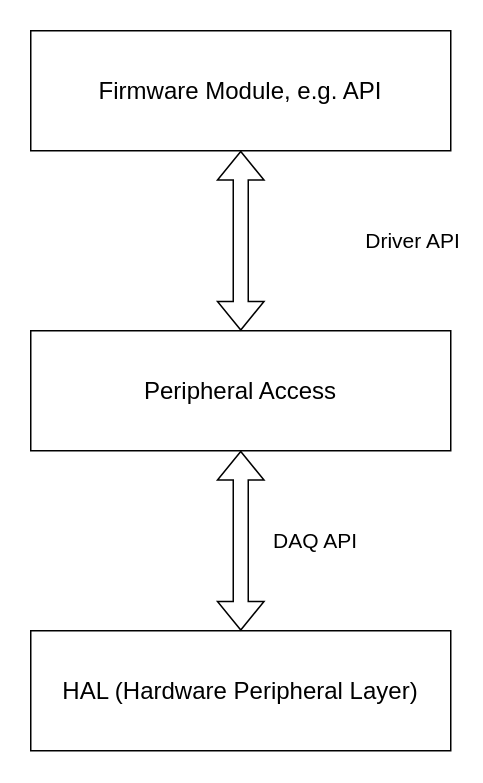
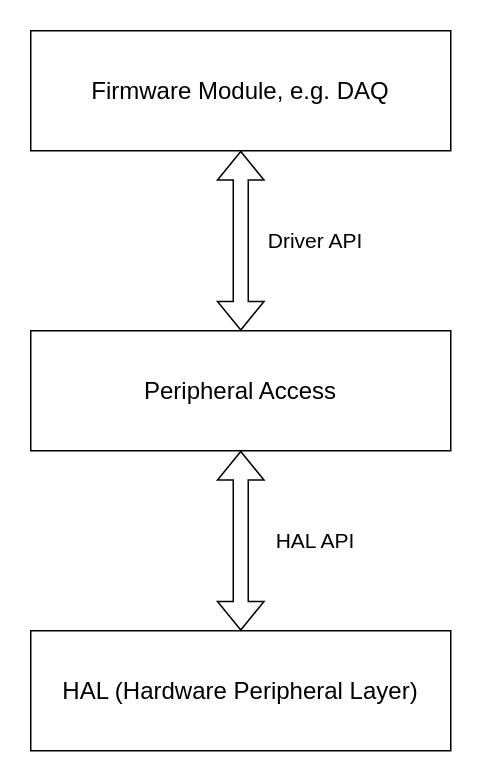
- <mxCell id="3" value="Firmware Module, e.g. API" style="text;html=1;strokeColor=none;fillColor=none;align=center;verticalAlign=middle;whiteSpace=wrap;rounded=0;fontSize=16;" parent="1" vertex="1"><mxGeometry x="20" y="20" width="280" height="80" as="geometry" /></mxCell>
+ <mxCell id="3" value="Firmware Module, e.g. DAQ" style="text;html=1;strokeColor=none;fillColor=none;align=center;verticalAlign=middle;whiteSpace=wrap;rounded=0;fontSize=16;" parent="1" vertex="1"><mxGeometry x="20" y="20" width="280" height="80" as="geometry" /></mxCell>
- <mxCell id="10" value="Driver API" style="text;html=1;strokeColor=none;fillColor=none;align=center;verticalAlign=middle;whiteSpace=wrap;rounded=0;fontSize=14;" parent="1" vertex="1"><mxGeometry x="235" y="140" width="80" height="40" as="geometry" /></mxCell>
+ <mxCell id="10" value="Driver API" style="text;html=1;strokeColor=none;fillColor=none;align=center;verticalAlign=middle;whiteSpace=wrap;rounded=0;fontSize=14;" parent="1" vertex="1"><mxGeometry x="170" y="140" width="80" height="40" as="geometry" /></mxCell>
- <mxCell id="11" value="DAQ API" style="text;html=1;strokeColor=none;fillColor=none;align=center;verticalAlign=middle;whiteSpace=wrap;rounded=0;fontSize=14;" parent="1" vertex="1"><mxGeometry x="180" y="340" width="60" height="40" as="geometry" /></mxCell>
+ <mxCell id="11" value="HAL API" style="text;html=1;strokeColor=none;fillColor=none;align=center;verticalAlign=middle;whiteSpace=wrap;rounded=0;fontSize=14;" parent="1" vertex="1"><mxGeometry x="180" y="340" width="60" height="40" as="geometry" /></mxCell>
